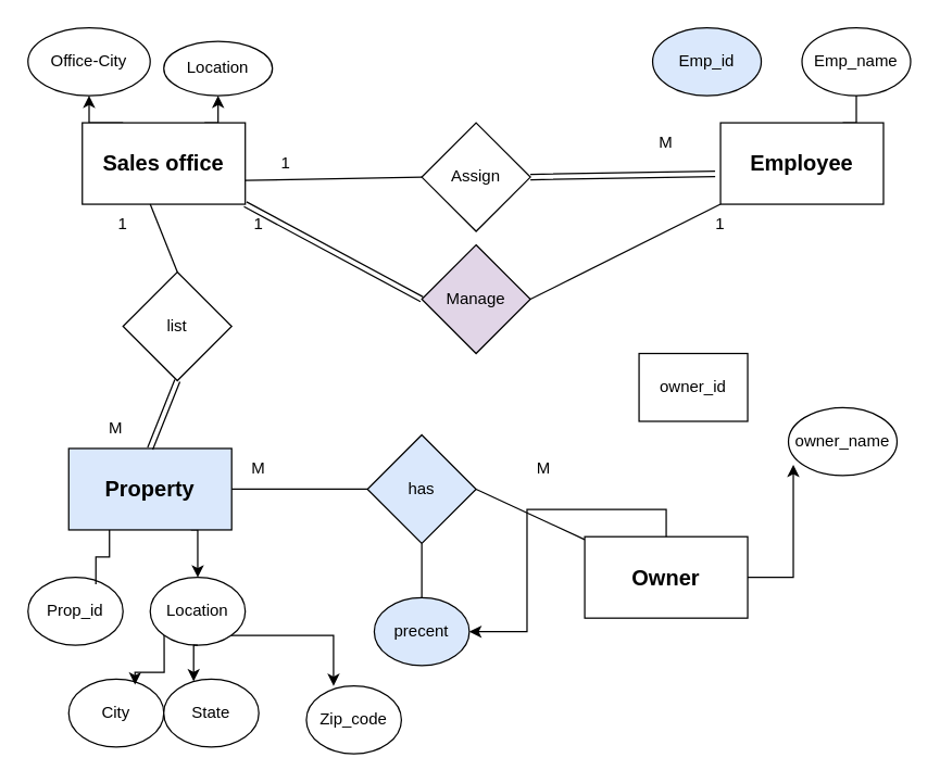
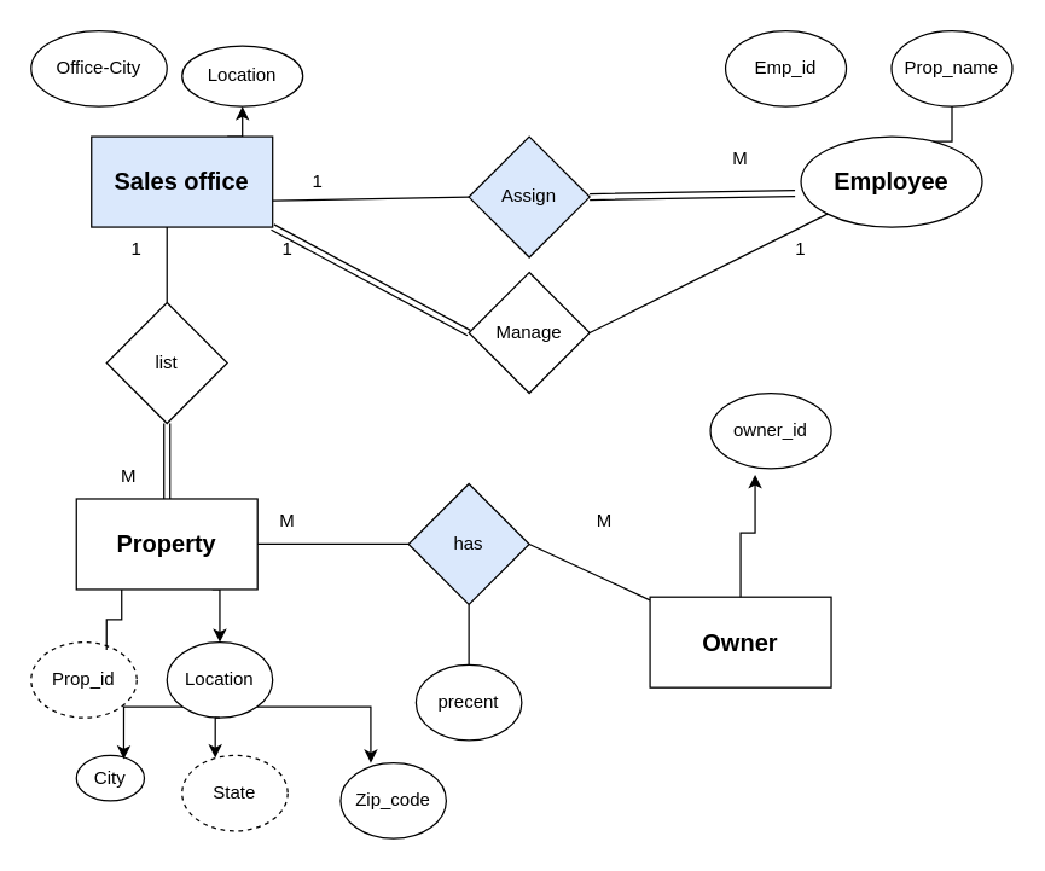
- <mxCell id="13" value="Emp_id" style="ellipse;whiteSpace=wrap;html=1;fillColor=#dae8fc;" vertex="1" parent="1"><mxGeometry x="480" y="20" width="80" height="50" as="geometry" /></mxCell>
+ <mxCell id="13" value="Emp_id" style="ellipse;whiteSpace=wrap;html=1;" vertex="1" parent="1"><mxGeometry x="480" y="20" width="80" height="50" as="geometry" /></mxCell>
- <mxCell id="14" value="Emp_name" style="ellipse;whiteSpace=wrap;html=1;" vertex="1" parent="1"><mxGeometry x="590" y="20" width="80" height="50" as="geometry" /></mxCell>
+ <mxCell id="14" value="Prop_name" style="ellipse;whiteSpace=wrap;html=1;" vertex="1" parent="1"><mxGeometry x="590" y="20" width="80" height="50" as="geometry" /></mxCell>
- <mxCell id="2" style="edgeStyle=orthogonalEdgeStyle;rounded=0;orthogonalLoop=1;jettySize=auto;html=1;exitX=0.25;exitY=0;exitDx=0;exitDy=0;entryX=0.5;entryY=1;entryDx=0;entryDy=0;" edge="1" parent="1" source="4" target="5"><mxGeometry relative="1" as="geometry" /></mxCell>
- <mxCell id="4" value="&lt;font style=&quot;font-size: 16px;&quot;&gt;&lt;b&gt;Sales office&lt;/b&gt;&lt;/font&gt;" style="rounded=0;whiteSpace=wrap;html=1;" vertex="1" parent="1"><mxGeometry x="60" y="90" width="120" height="60" as="geometry" /></mxCell>
+ <mxCell id="4" value="&lt;font style=&quot;font-size: 16px;&quot;&gt;&lt;b&gt;Sales office&lt;/b&gt;&lt;/font&gt;" style="rounded=0;whiteSpace=wrap;html=1;fillColor=#dae8fc;" vertex="1" parent="1"><mxGeometry x="60" y="90" width="120" height="60" as="geometry" /></mxCell>
- <mxCell id="7" value="&lt;font style=&quot;font-size: 16px;&quot;&gt;&lt;b&gt;Employee&lt;/b&gt;&lt;/font&gt;" style="rounded=0;whiteSpace=wrap;html=1;" vertex="1" parent="1"><mxGeometry x="530" y="90" width="120" height="60" as="geometry" /></mxCell>
+ <mxCell id="7" value="&lt;font style=&quot;font-size: 16px;&quot;&gt;&lt;b&gt;Employee&lt;/b&gt;&lt;/font&gt;" style="ellipse;whiteSpace=wrap;html=1;" vertex="1" parent="1"><mxGeometry x="530" y="90" width="120" height="60" as="geometry" /></mxCell>
- <mxCell id="8" value="Assign" style="rhombus;whiteSpace=wrap;html=1;" vertex="1" parent="1"><mxGeometry x="310" y="90" width="80" height="80" as="geometry" /></mxCell>
+ <mxCell id="8" value="Assign" style="rhombus;whiteSpace=wrap;html=1;fillColor=#dae8fc;" vertex="1" parent="1"><mxGeometry x="310" y="90" width="80" height="80" as="geometry" /></mxCell>
- <mxCell id="15" value="Manage" style="rhombus;whiteSpace=wrap;html=1;fillColor=#e1d5e7;" vertex="1" parent="1"><mxGeometry x="310" y="180" width="80" height="80" as="geometry" /></mxCell>
+ <mxCell id="15" value="Manage" style="rhombus;whiteSpace=wrap;html=1;" vertex="1" parent="1"><mxGeometry x="310" y="180" width="80" height="80" as="geometry" /></mxCell>
- <mxCell id="31" value="list" style="rhombus;whiteSpace=wrap;html=1;" vertex="1" parent="1"><mxGeometry x="90" y="200" width="80" height="80" as="geometry" /></mxCell>
+ <mxCell id="31" value="list" style="rhombus;whiteSpace=wrap;html=1;" vertex="1" parent="1"><mxGeometry x="70" y="200" width="80" height="80" as="geometry" /></mxCell>
- <mxCell id="40" value="owner_id" style="whiteSpace=wrap;html=1;rounded=0;" vertex="1" parent="1"><mxGeometry x="470" y="260" width="80" height="50" as="geometry" /></mxCell>
+ <mxCell id="40" value="owner_id" style="ellipse;whiteSpace=wrap;html=1;" vertex="1" parent="1"><mxGeometry x="470" y="260" width="80" height="50" as="geometry" /></mxCell>
- <mxCell id="41" value="owner_name" style="ellipse;whiteSpace=wrap;html=1;" vertex="1" parent="1"><mxGeometry x="580" y="300" width="80" height="50" as="geometry" /></mxCell>
- <mxCell id="21" value="&lt;b style=&quot;font-size: 16px;&quot;&gt;Property&lt;/b&gt;" style="rounded=0;whiteSpace=wrap;html=1;fillColor=#dae8fc;" vertex="1" parent="1"><mxGeometry x="50" y="330" width="120" height="60" as="geometry" /></mxCell>
+ <mxCell id="21" value="&lt;b style=&quot;font-size: 16px;&quot;&gt;Property&lt;/b&gt;" style="rounded=0;whiteSpace=wrap;html=1;" vertex="1" parent="1"><mxGeometry x="50" y="330" width="120" height="60" as="geometry" /></mxCell>
- <mxCell id="42" style="edgeStyle=orthogonalEdgeStyle;rounded=0;orthogonalLoop=1;jettySize=auto;html=1;exitX=0.5;exitY=0;exitDx=0;exitDy=0;" edge="1" parent="1" source="39" target="46"><mxGeometry relative="1" as="geometry" /></mxCell>
+ <mxCell id="42" style="edgeStyle=orthogonalEdgeStyle;rounded=0;orthogonalLoop=1;jettySize=auto;html=1;exitX=0.5;exitY=0;exitDx=0;exitDy=0;entryX=0.37;entryY=1.08;entryDx=0;entryDy=0;entryPerimeter=0;" edge="1" parent="1" source="39" target="40"><mxGeometry relative="1" as="geometry" /></mxCell>
- <mxCell id="43" style="edgeStyle=orthogonalEdgeStyle;rounded=0;orthogonalLoop=1;jettySize=auto;html=1;exitX=1;exitY=0.5;exitDx=0;exitDy=0;entryX=0.045;entryY=0.84;entryDx=0;entryDy=0;entryPerimeter=0;" edge="1" parent="1" source="39" target="41"><mxGeometry relative="1" as="geometry" /></mxCell>
- <mxCell id="22" value="Prop_id" style="ellipse;whiteSpace=wrap;html=1;" vertex="1" parent="1"><mxGeometry x="20" y="425" width="70" height="50" as="geometry" /></mxCell>
+ <mxCell id="22" value="Prop_id" style="ellipse;whiteSpace=wrap;html=1;dashed=1;" vertex="1" parent="1"><mxGeometry x="20" y="425" width="70" height="50" as="geometry" /></mxCell>
- <mxCell id="46" value="precent" style="ellipse;whiteSpace=wrap;html=1;fillColor=#dae8fc;" vertex="1" parent="1"><mxGeometry x="275" y="440" width="70" height="50" as="geometry" /></mxCell>
+ <mxCell id="46" value="precent" style="ellipse;whiteSpace=wrap;html=1;" vertex="1" parent="1"><mxGeometry x="275" y="440" width="70" height="50" as="geometry" /></mxCell>
- <mxCell id="24" value="City" style="ellipse;whiteSpace=wrap;html=1;" vertex="1" parent="1"><mxGeometry x="50" y="500" width="70" height="50" as="geometry" /></mxCell>
+ <mxCell id="24" value="City" style="ellipse;whiteSpace=wrap;html=1;" vertex="1" parent="1"><mxGeometry x="50" y="500" width="45" height="30" as="geometry" /></mxCell>
- <mxCell id="25" value="State" style="ellipse;whiteSpace=wrap;html=1;" vertex="1" parent="1"><mxGeometry x="120" y="500" width="70" height="50" as="geometry" /></mxCell>
+ <mxCell id="25" value="State" style="ellipse;whiteSpace=wrap;html=1;dashed=1;" vertex="1" parent="1"><mxGeometry x="120" y="500" width="70" height="50" as="geometry" /></mxCell>
